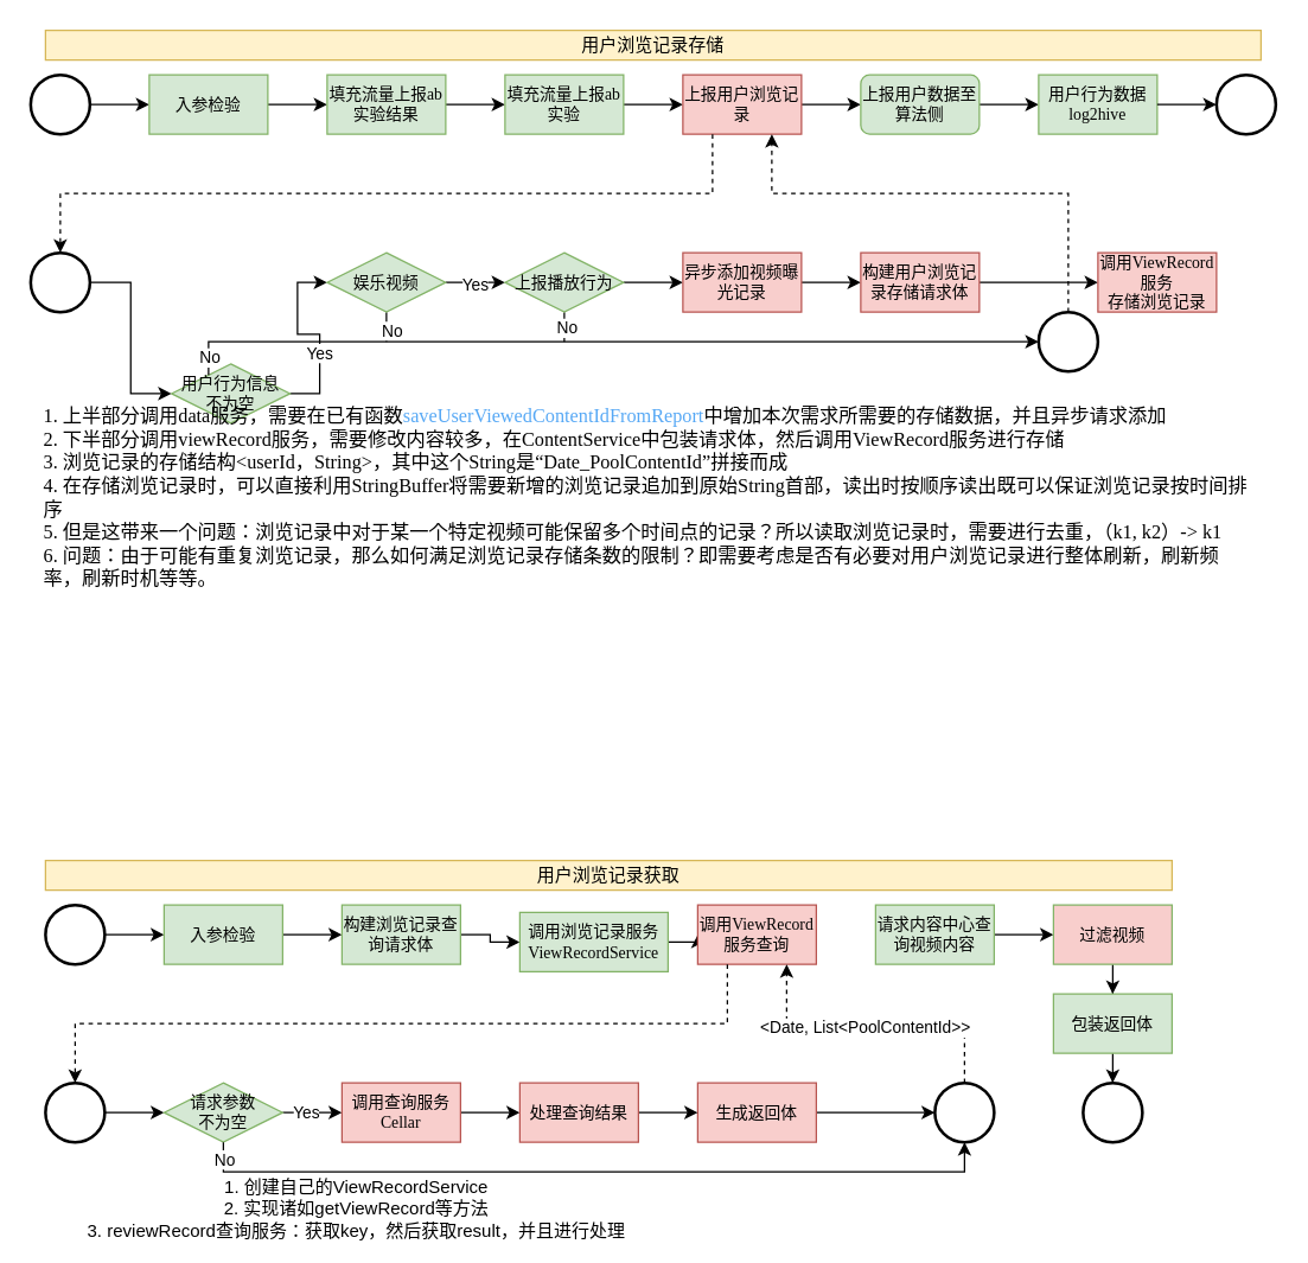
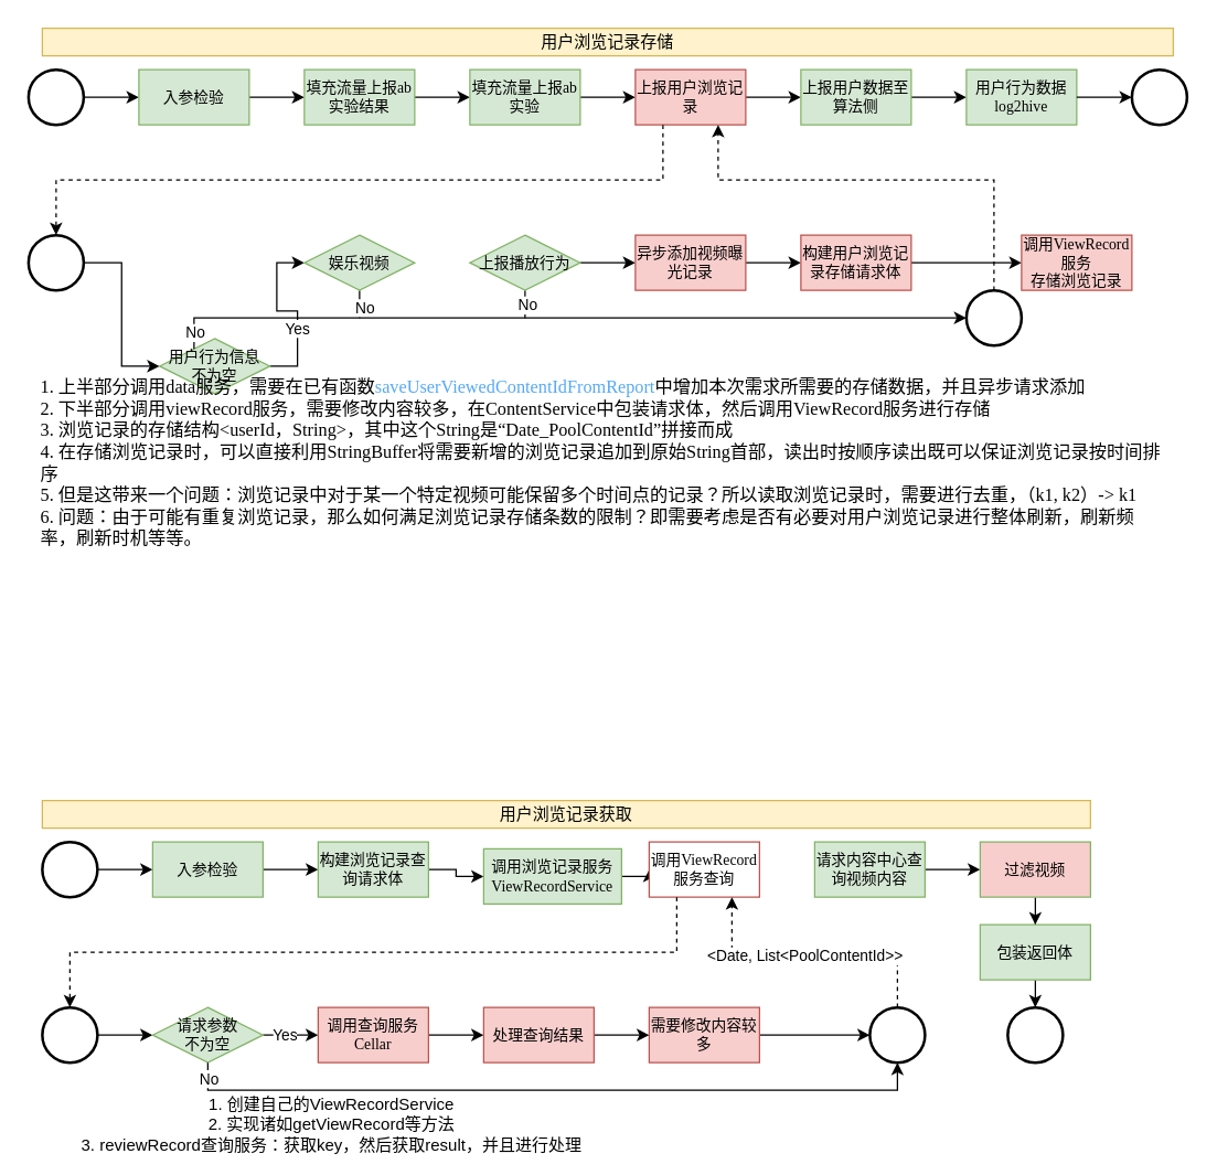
- <mxCell id="13" value="上报用户数据至算法侧" style="whiteSpace=wrap;html=1;fontFamily=Times New Roman;fontSize=11;fillColor=#d5e8d4;strokeColor=#82b366;rounded=1;" vertex="1" parent="1"><mxGeometry x="580" y="50" width="80" height="40" as="geometry" /></mxCell>
+ <mxCell id="13" value="上报用户数据至算法侧" style="rounded=0;whiteSpace=wrap;html=1;fontFamily=Times New Roman;fontSize=11;fillColor=#d5e8d4;strokeColor=#82b366;" vertex="1" parent="1"><mxGeometry x="580" y="50" width="80" height="40" as="geometry" /></mxCell>
- <mxCell id="21" style="edgeStyle=orthogonalEdgeStyle;rounded=0;orthogonalLoop=1;jettySize=auto;html=1;entryX=0;entryY=0.5;entryDx=0;entryDy=0;" edge="1" parent="1" source="25" target="29"><mxGeometry relative="1" as="geometry" /></mxCell>
- <mxCell id="22" value="Yes" style="edgeLabel;html=1;align=center;verticalAlign=middle;resizable=0;points=[];" vertex="1" connectable="0" parent="21"><mxGeometry x="-0.061" y="-1" relative="1" as="geometry"><mxPoint as="offset" /></mxGeometry></mxCell>
- <mxCell id="49" value="调用ViewRecord服务查询" style="rounded=0;whiteSpace=wrap;html=1;fillColor=#f8cecc;strokeColor=#b85450;fontFamily=Times New Roman;fontSize=11;" vertex="1" parent="1"><mxGeometry x="470" y="610" width="80" height="40" as="geometry" /></mxCell>
+ <mxCell id="49" value="调用ViewRecord服务查询" style="rounded=0;whiteSpace=wrap;html=1;fillColor=#ffffff;strokeColor=#b85450;fontFamily=Times New Roman;fontSize=11;" vertex="1" parent="1"><mxGeometry x="470" y="610" width="80" height="40" as="geometry" /></mxCell>
- <mxCell id="60" value="生成返回体" style="rounded=0;whiteSpace=wrap;html=1;fontFamily=Times New Roman;fontSize=11;fillColor=#f8cecc;strokeColor=#b85450;" vertex="1" parent="1"><mxGeometry x="470" y="730" width="80" height="40" as="geometry" /></mxCell>
+ <mxCell id="60" value="需要修改内容较多" style="rounded=0;whiteSpace=wrap;html=1;fontFamily=Times New Roman;fontSize=11;fillColor=#f8cecc;strokeColor=#b85450;" vertex="1" parent="1"><mxGeometry x="470" y="730" width="80" height="40" as="geometry" /></mxCell>
